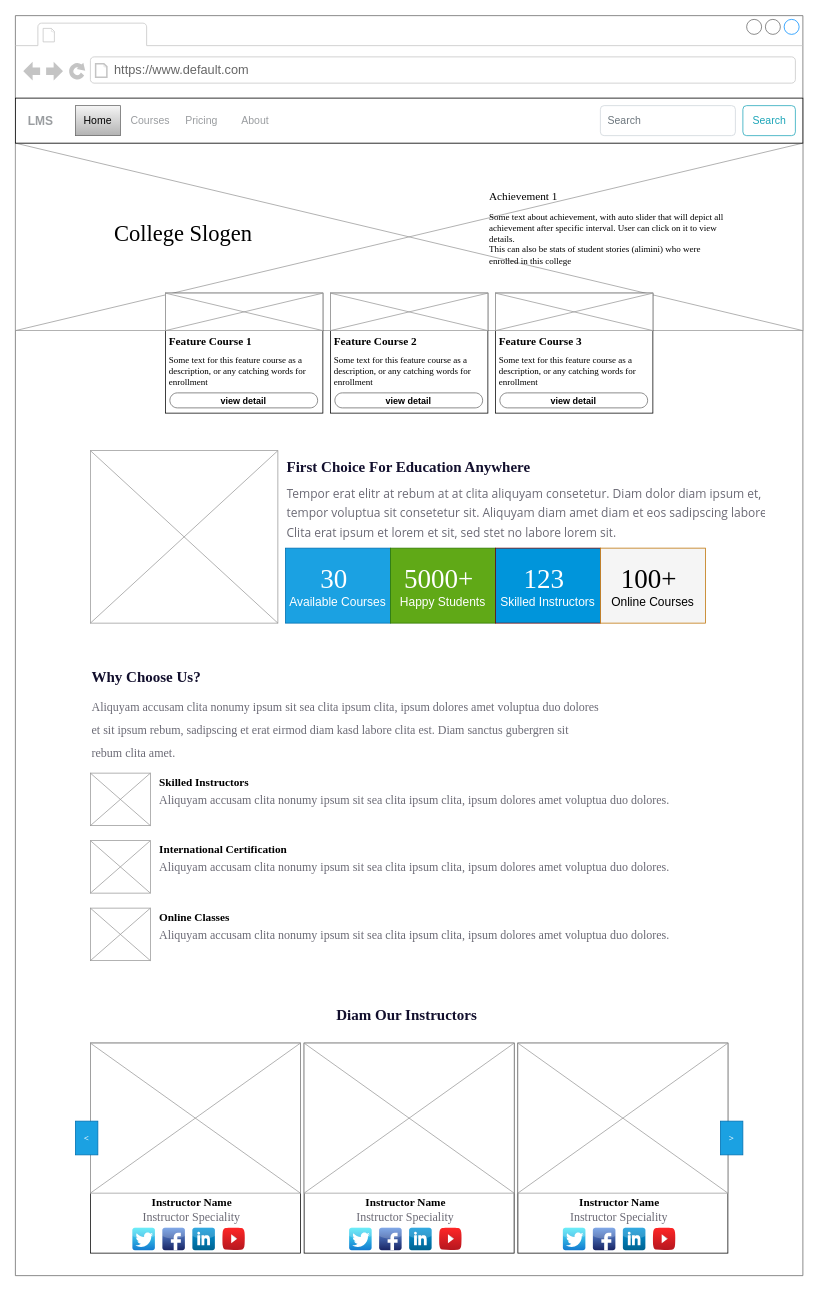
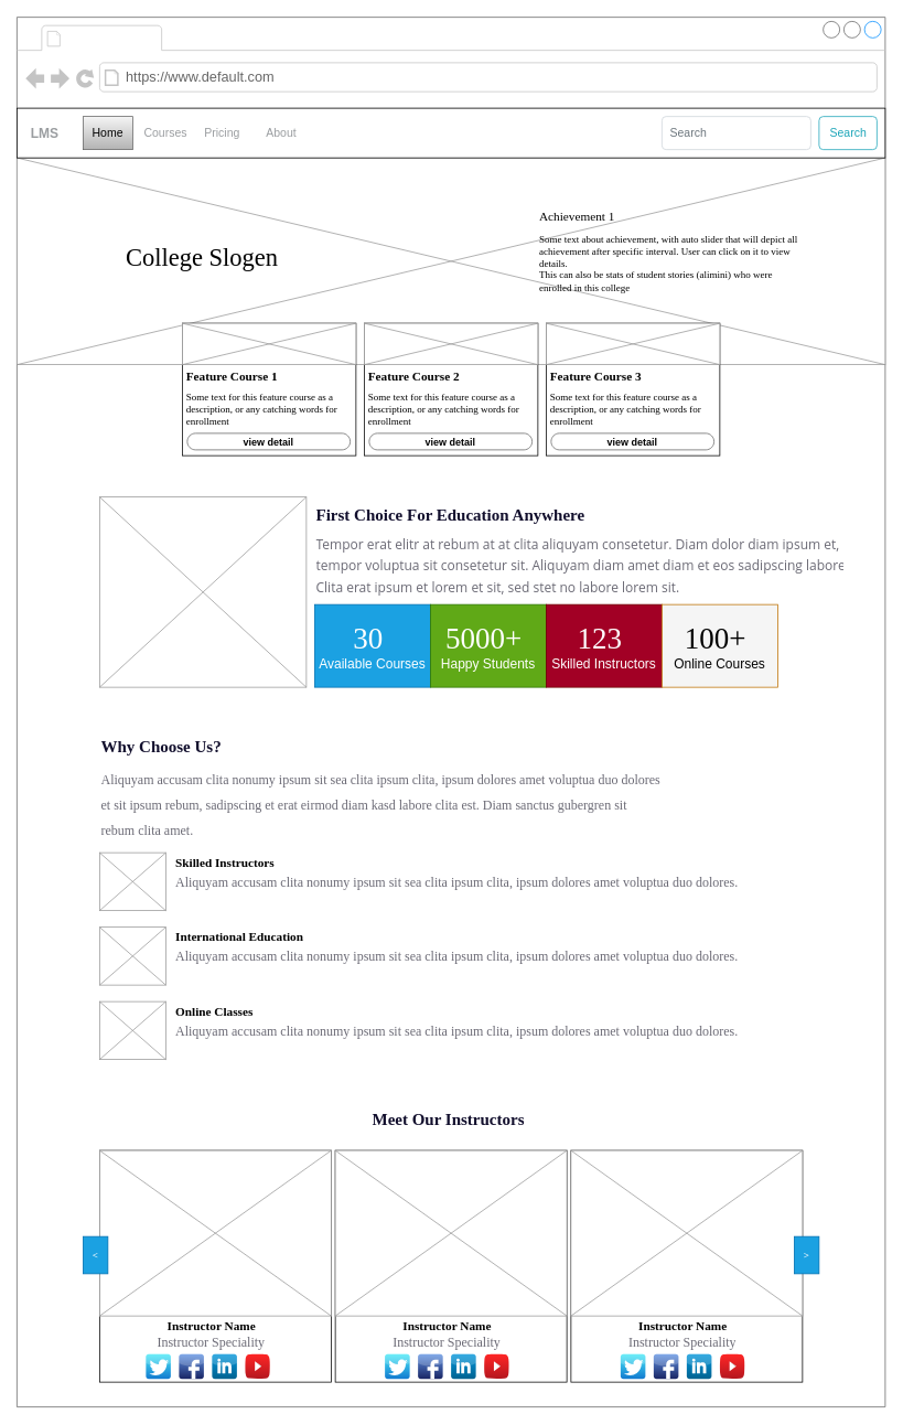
- <mxCell id="36" value="&lt;font style=&quot;font-size: 36px;&quot;&gt;&lt;font face=&quot;Tahoma&quot;&gt;123&lt;/font&gt;&amp;nbsp;&lt;/font&gt;&lt;div&gt;&lt;font style=&quot;font-size: 16px;&quot;&gt;Skilled Instructors&lt;/font&gt;&lt;/div&gt;" style="rounded=0;whiteSpace=wrap;html=1;fillColor=#0095db;strokeColor=#6F0000;fontColor=#ffffff;" parent="2" vertex="1"><mxGeometry x="640" y="710" width="140" height="100" as="geometry" /></mxCell>
+ <mxCell id="36" value="&lt;font style=&quot;font-size: 36px;&quot;&gt;&lt;font face=&quot;Tahoma&quot;&gt;123&lt;/font&gt;&amp;nbsp;&lt;/font&gt;&lt;div&gt;&lt;font style=&quot;font-size: 16px;&quot;&gt;Skilled Instructors&lt;/font&gt;&lt;/div&gt;" style="rounded=0;whiteSpace=wrap;html=1;fillColor=#a20025;strokeColor=#6F0000;fontColor=#ffffff;" parent="2" vertex="1"><mxGeometry x="640" y="710" width="140" height="100" as="geometry" /></mxCell>
- <mxCell id="43" value="&lt;b&gt;International Certification&lt;/b&gt;" style="text;html=1;points=[];align=left;verticalAlign=top;spacingTop=-4;fontSize=15;fontFamily=Verdana" parent="2" vertex="1"><mxGeometry x="190" y="1100" width="250" height="30" as="geometry" /></mxCell>
+ <mxCell id="43" value="&lt;b&gt;International Education&lt;/b&gt;" style="text;html=1;points=[];align=left;verticalAlign=top;spacingTop=-4;fontSize=15;fontFamily=Verdana" parent="2" vertex="1"><mxGeometry x="190" y="1100" width="250" height="30" as="geometry" /></mxCell>
- <mxCell id="48" value="&lt;h1 style=&quot;margin-top: 0px;&quot;&gt;&lt;span style=&quot;background-color: rgb(255, 255, 255); color: rgb(18, 15, 45);&quot;&gt;&lt;font style=&quot;font-size: 20px;&quot;&gt;Diam Our Instructors&lt;/font&gt;&lt;/span&gt;&lt;/h1&gt;" style="text;html=1;whiteSpace=wrap;overflow=hidden;rounded=0;fontFamily=Verdana;align=center;" parent="2" vertex="1"><mxGeometry x="96.5" y="1310" width="850" height="40" as="geometry" /></mxCell>
+ <mxCell id="48" value="&lt;h1 style=&quot;margin-top: 0px;&quot;&gt;&lt;span style=&quot;background-color: rgb(255, 255, 255); color: rgb(18, 15, 45);&quot;&gt;&lt;font style=&quot;font-size: 20px;&quot;&gt;Meet Our Instructors&lt;/font&gt;&lt;/span&gt;&lt;/h1&gt;" style="text;html=1;whiteSpace=wrap;overflow=hidden;rounded=0;fontFamily=Verdana;align=center;" parent="2" vertex="1"><mxGeometry x="96.5" y="1310" width="850" height="40" as="geometry" /></mxCell>
